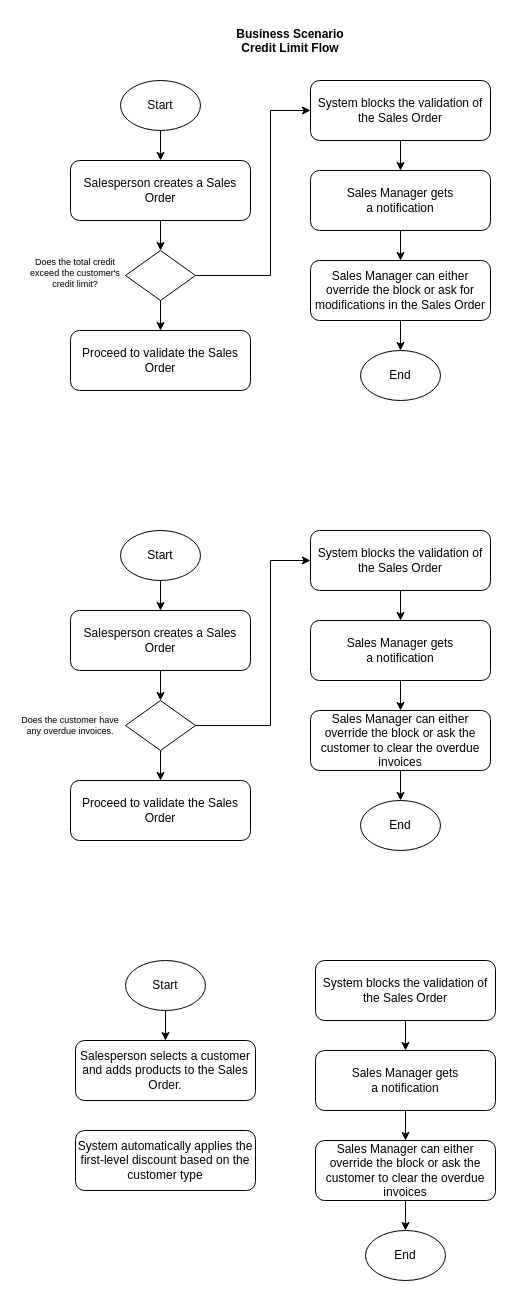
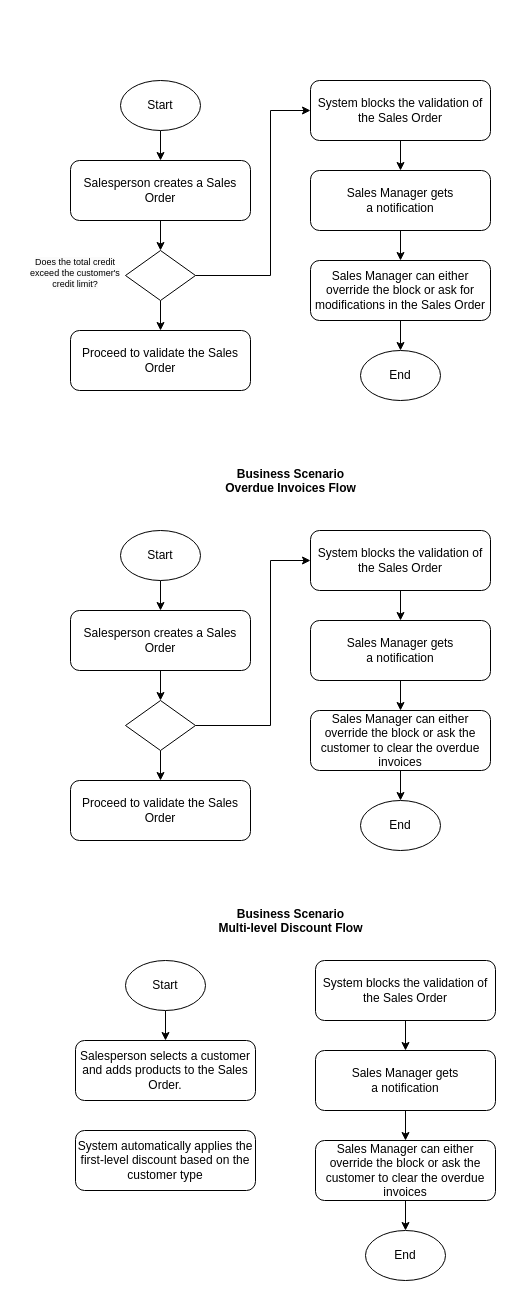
- <mxCell id="10" value="Business Scenario&lt;br&gt;Credit Limit Flow" style="text;whiteSpace=wrap;html=1;align=center;fontStyle=1" vertex="1" parent="1"><mxGeometry x="230" y="20" width="120" height="40" as="geometry" /></mxCell>
+ <mxCell id="27" value="Business Scenario&lt;br&gt;Overdue Invoices Flow" style="text;whiteSpace=wrap;html=1;align=center;fontStyle=1" vertex="1" parent="1"><mxGeometry x="222.5" y="460" width="135" height="40" as="geometry" /></mxCell>
- <mxCell id="28" value="&lt;span style=&quot;color: rgb(0, 0, 0); font-family: Helvetica; font-size: 9px; font-style: normal; font-variant-ligatures: normal; font-variant-caps: normal; font-weight: 400; letter-spacing: normal; orphans: 2; text-indent: 0px; text-transform: none; widows: 2; word-spacing: 0px; -webkit-text-stroke-width: 0px; background-color: rgb(251, 251, 251); text-decoration-thickness: initial; text-decoration-style: initial; text-decoration-color: initial; float: none; display: inline !important;&quot;&gt;Does the customer have any overdue invoices.&lt;/span&gt;" style="text;whiteSpace=wrap;html=1;align=center;fontSize=9;" vertex="1" parent="1"><mxGeometry x="20" y="708" width="100" height="30" as="geometry" /></mxCell>
+ <mxCell id="40" value="Business Scenario&lt;br&gt;Multi-level Discount Flow" style="text;whiteSpace=wrap;html=1;align=center;fontStyle=1" vertex="1" parent="1"><mxGeometry x="212.5" y="900" width="155" height="40" as="geometry" /></mxCell>
